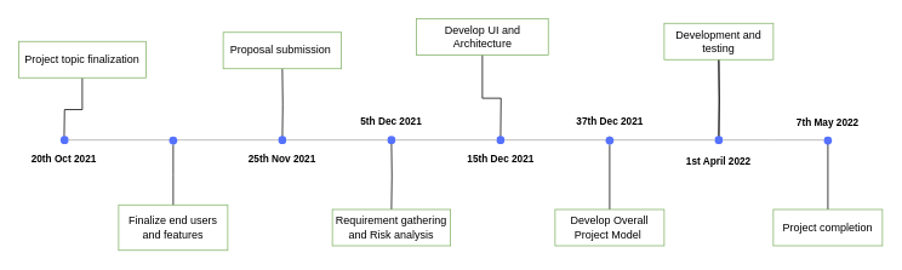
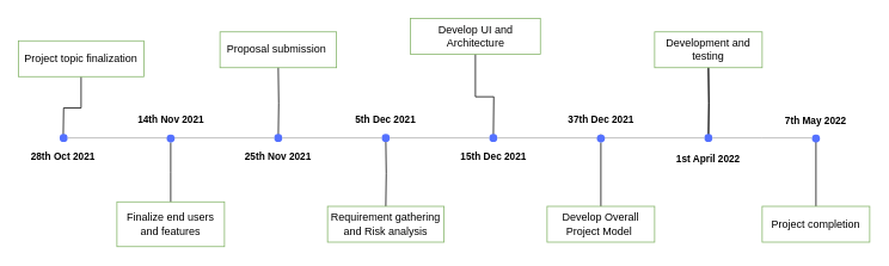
- <mxCell id="17" value="Development and testing" style="text;html=1;strokeColor=#82b366;fillColor=none;align=center;verticalAlign=middle;whiteSpace=wrap;rounded=0;" parent="1" vertex="1"><mxGeometry x="730" y="25" width="120" height="40" as="geometry" /></mxCell>
+ <mxCell id="17" value="Development and testing" style="text;html=1;strokeColor=#82b366;fillColor=none;align=center;verticalAlign=middle;whiteSpace=wrap;rounded=0;" parent="1" vertex="1"><mxGeometry x="730" y="35" width="120" height="40" as="geometry" /></mxCell>
+ <mxCell id="20" value="14th Nov 2021" style="text;html=1;strokeColor=none;fillColor=none;align=center;verticalAlign=middle;whiteSpace=wrap;rounded=0;fontStyle=1;fontSize=11;" parent="1" vertex="1"><mxGeometry x="149.5" y="118" width="81" height="30" as="geometry" /></mxCell>
- <mxCell id="19" value="20th Oct 2021" style="text;html=1;strokeColor=none;fillColor=none;align=center;verticalAlign=middle;whiteSpace=wrap;rounded=0;fontStyle=1;fontSize=11;" parent="1" vertex="1"><mxGeometry x="27" y="160" width="86" height="30" as="geometry" /></mxCell>
+ <mxCell id="19" value="28th Oct 2021" style="text;html=1;strokeColor=none;fillColor=none;align=center;verticalAlign=middle;whiteSpace=wrap;rounded=0;fontStyle=1;fontSize=11;" parent="1" vertex="1"><mxGeometry x="27" y="160" width="86" height="30" as="geometry" /></mxCell>
